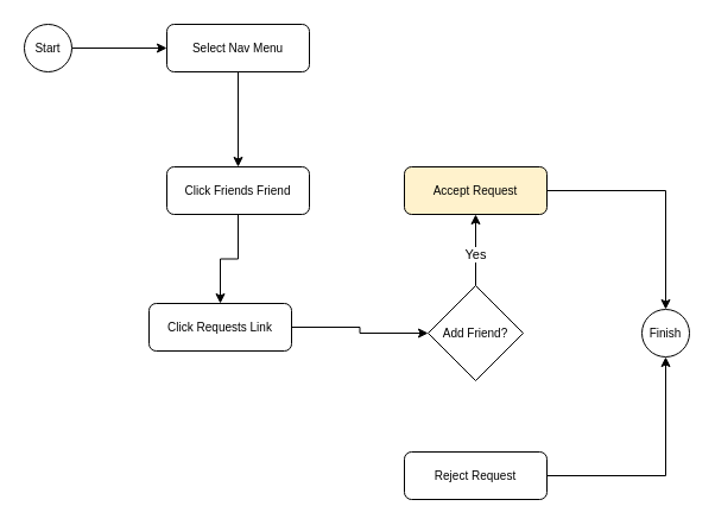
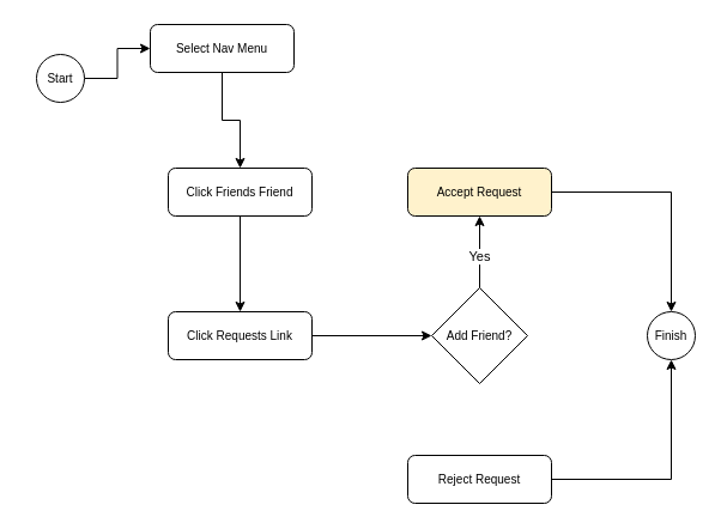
- <mxCell id="3" value="&lt;p style=&quot;line-height: 90%;&quot;&gt;&lt;font style=&quot;font-size: 10px;&quot;&gt;Start&lt;/font&gt;&lt;/p&gt;" style="ellipse;whiteSpace=wrap;html=1;aspect=fixed;" parent="1" vertex="1"><mxGeometry x="20" y="20" width="40" height="40" as="geometry" /></mxCell>
+ <mxCell id="3" value="&lt;p style=&quot;line-height: 90%;&quot;&gt;&lt;font style=&quot;font-size: 10px;&quot;&gt;Start&lt;/font&gt;&lt;/p&gt;" style="ellipse;whiteSpace=wrap;html=1;aspect=fixed;" parent="1" vertex="1"><mxGeometry x="30" y="45" width="40" height="40" as="geometry" /></mxCell>
- <mxCell id="6" value="&lt;font style=&quot;font-size: 10px;&quot;&gt;Select Nav Menu&lt;/font&gt;" style="rounded=1;whiteSpace=wrap;html=1;" parent="1" vertex="1"><mxGeometry x="140" y="20" width="120" height="40" as="geometry" /></mxCell>
+ <mxCell id="6" value="&lt;font style=&quot;font-size: 10px;&quot;&gt;Select Nav Menu&lt;/font&gt;" style="rounded=1;whiteSpace=wrap;html=1;" parent="1" vertex="1"><mxGeometry x="125" y="20" width="120" height="40" as="geometry" /></mxCell>
- <mxCell id="10" value="&lt;font style=&quot;font-size: 10px;&quot;&gt;Click Requests Link&lt;/font&gt;" style="rounded=1;whiteSpace=wrap;html=1;" parent="1" vertex="1"><mxGeometry x="125" y="255" width="120" height="40" as="geometry" /></mxCell>
+ <mxCell id="10" value="&lt;font style=&quot;font-size: 10px;&quot;&gt;Click Requests Link&lt;/font&gt;" style="rounded=1;whiteSpace=wrap;html=1;" parent="1" vertex="1"><mxGeometry x="140" y="260" width="120" height="40" as="geometry" /></mxCell>
